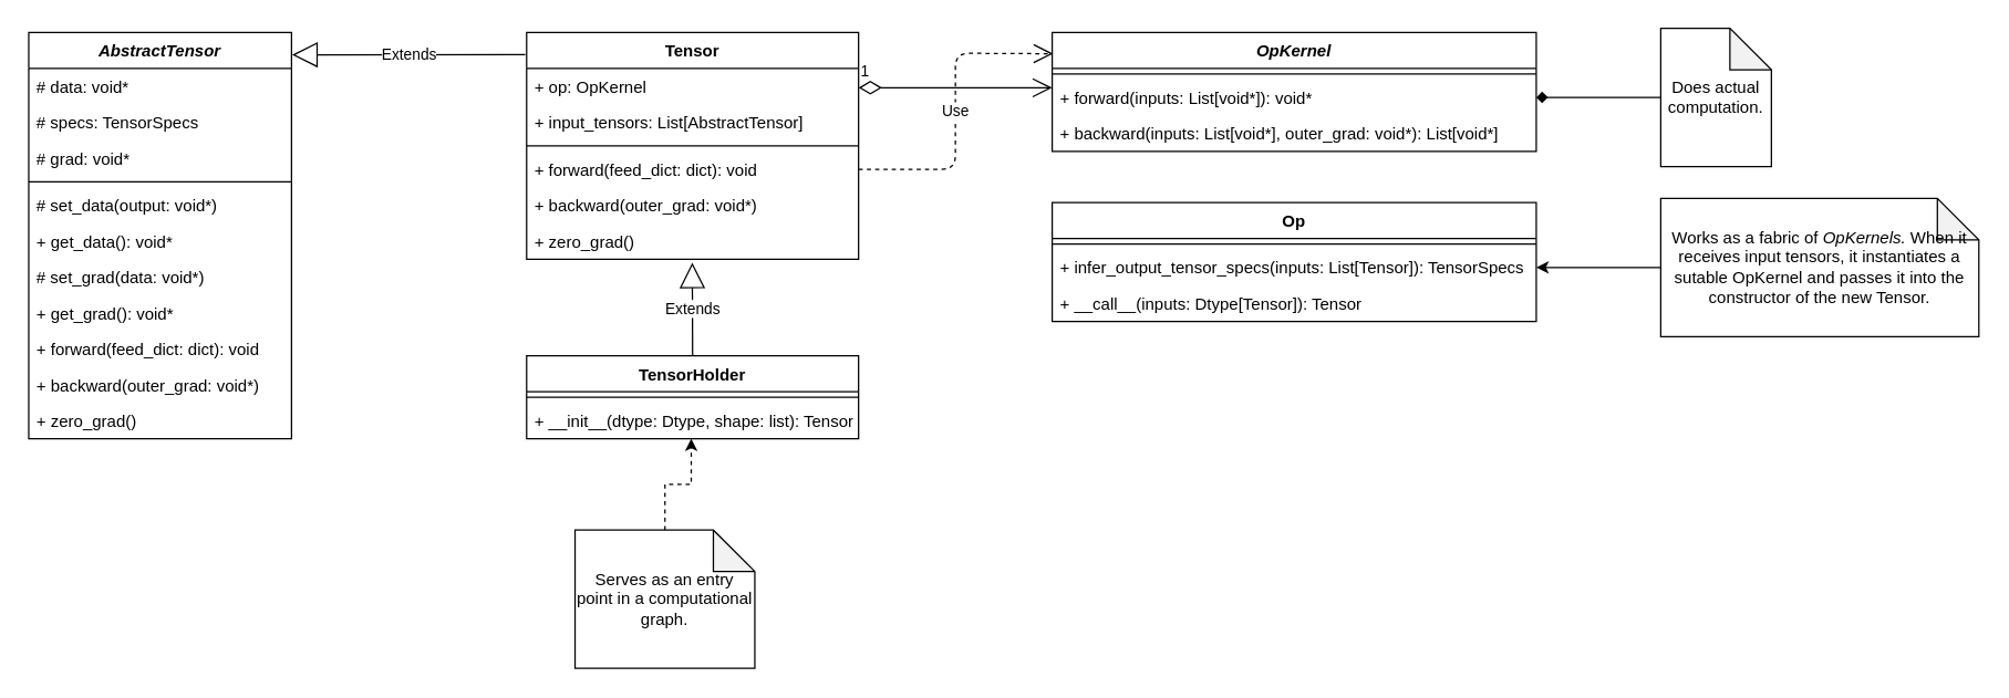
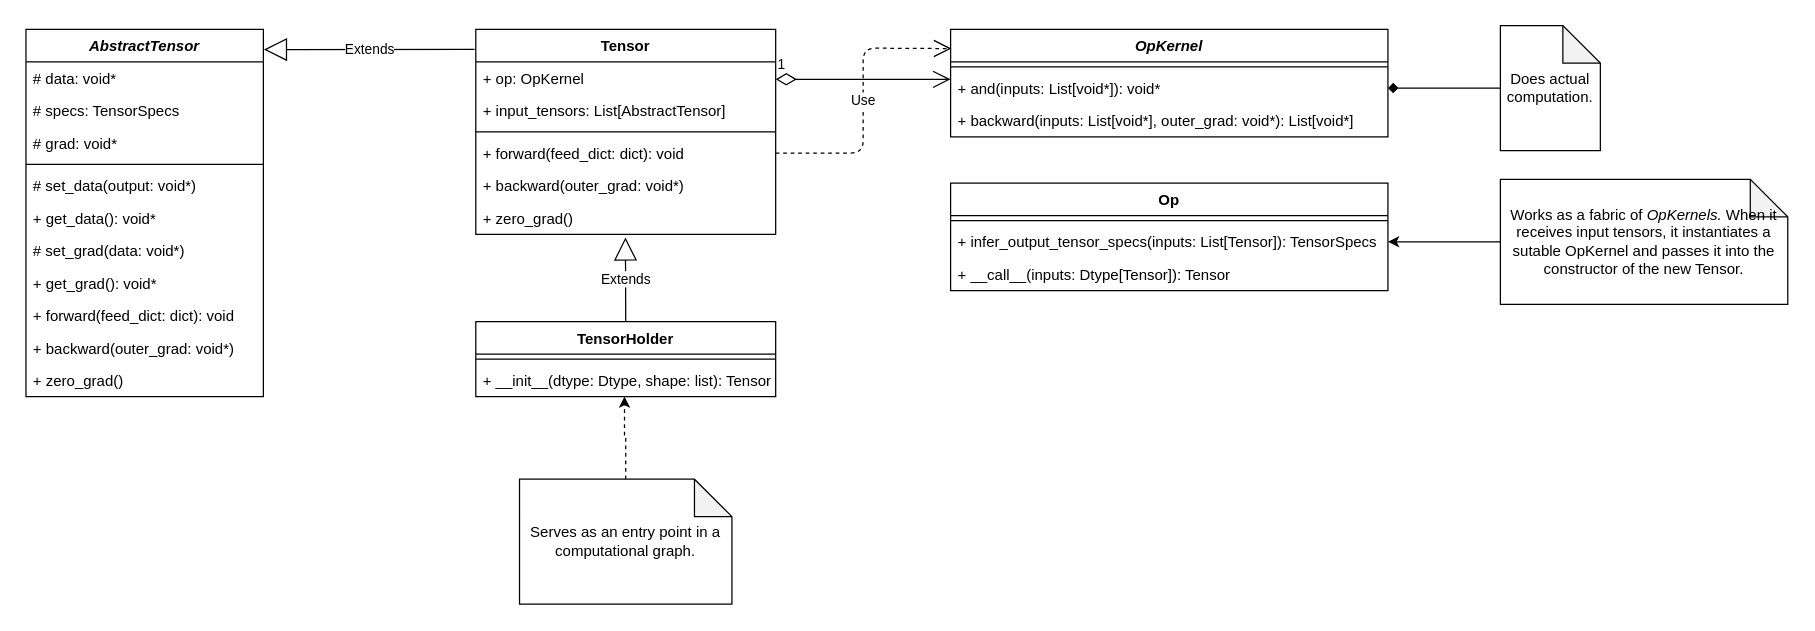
- <mxCell id="24" value="+ forward(inputs: List[void*]): void*" style="text;strokeColor=none;fillColor=none;align=left;verticalAlign=top;spacingLeft=4;spacingRight=4;overflow=hidden;rotatable=0;points=[[0,0.5],[1,0.5]];portConstraint=eastwest;" vertex="1" parent="22"><mxGeometry y="34" width="350" height="26" as="geometry" /></mxCell>
+ <mxCell id="24" value="+ and(inputs: List[void*]): void*" style="text;strokeColor=none;fillColor=none;align=left;verticalAlign=top;spacingLeft=4;spacingRight=4;overflow=hidden;rotatable=0;points=[[0,0.5],[1,0.5]];portConstraint=eastwest;" vertex="1" parent="22"><mxGeometry y="34" width="350" height="26" as="geometry" /></mxCell>
- <mxCell id="41" value="Serves as an entry point in a computational graph." style="shape=note;whiteSpace=wrap;html=1;backgroundOutline=1;darkOpacity=0.05;" vertex="1" parent="1"><mxGeometry x="415" y="383" width="130" height="100" as="geometry" /></mxCell>
+ <mxCell id="41" value="Serves as an entry point in a computational graph." style="shape=note;whiteSpace=wrap;html=1;backgroundOutline=1;darkOpacity=0.05;" vertex="1" parent="1"><mxGeometry x="415" y="383" width="170" height="100" as="geometry" /></mxCell>
